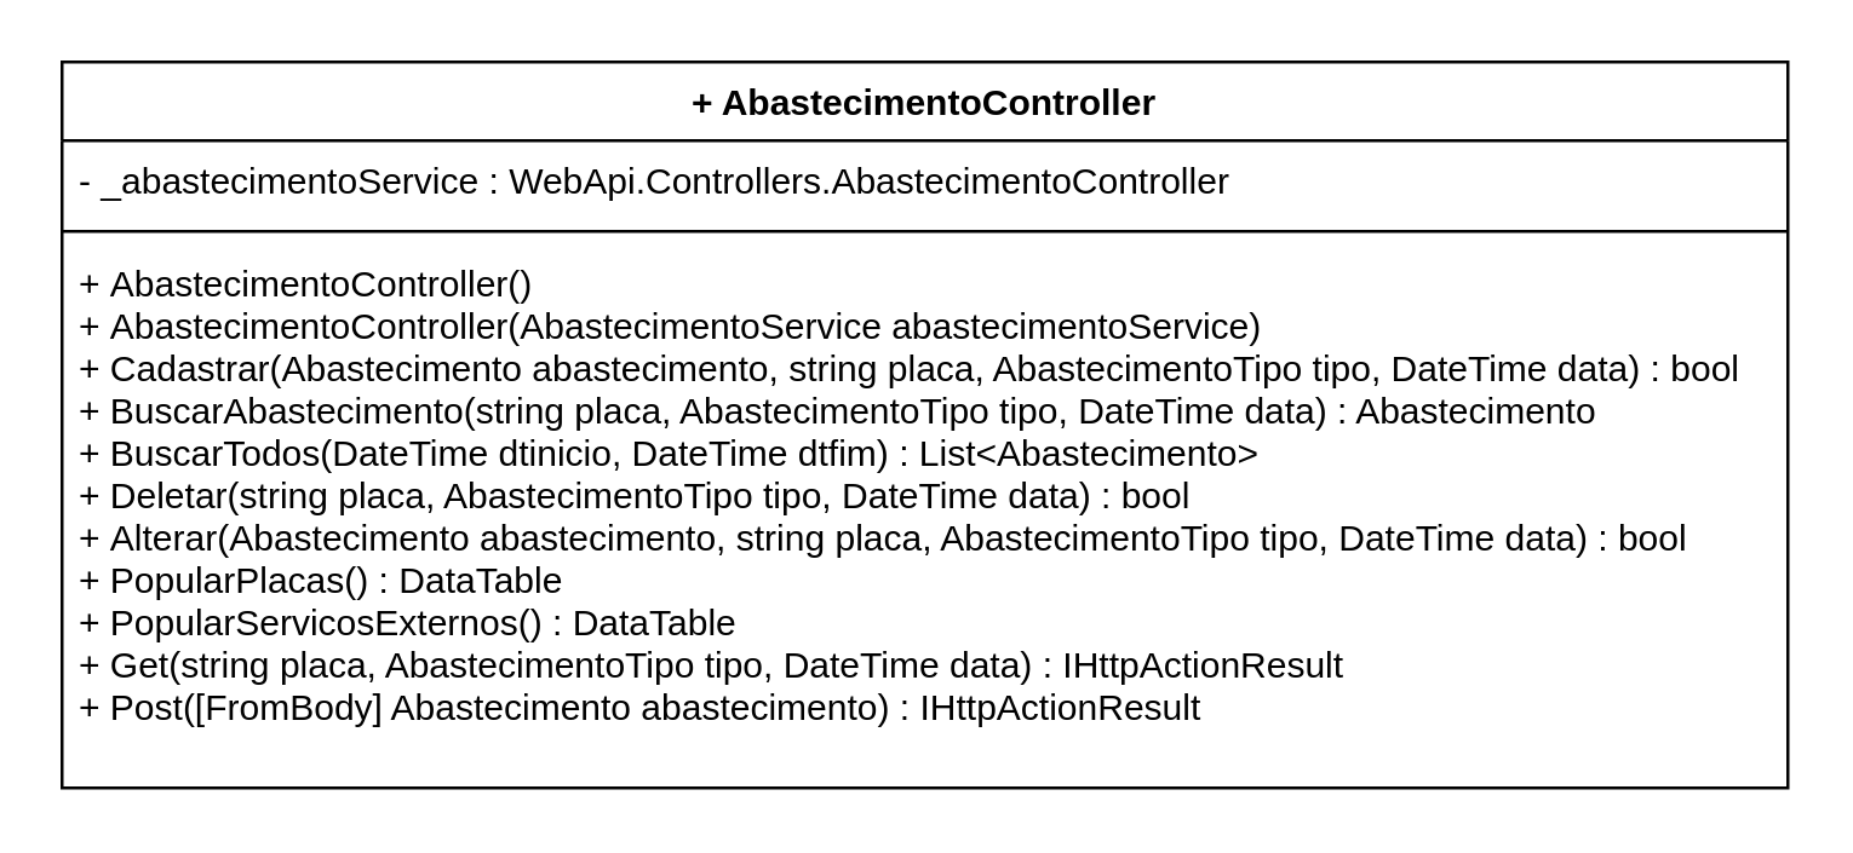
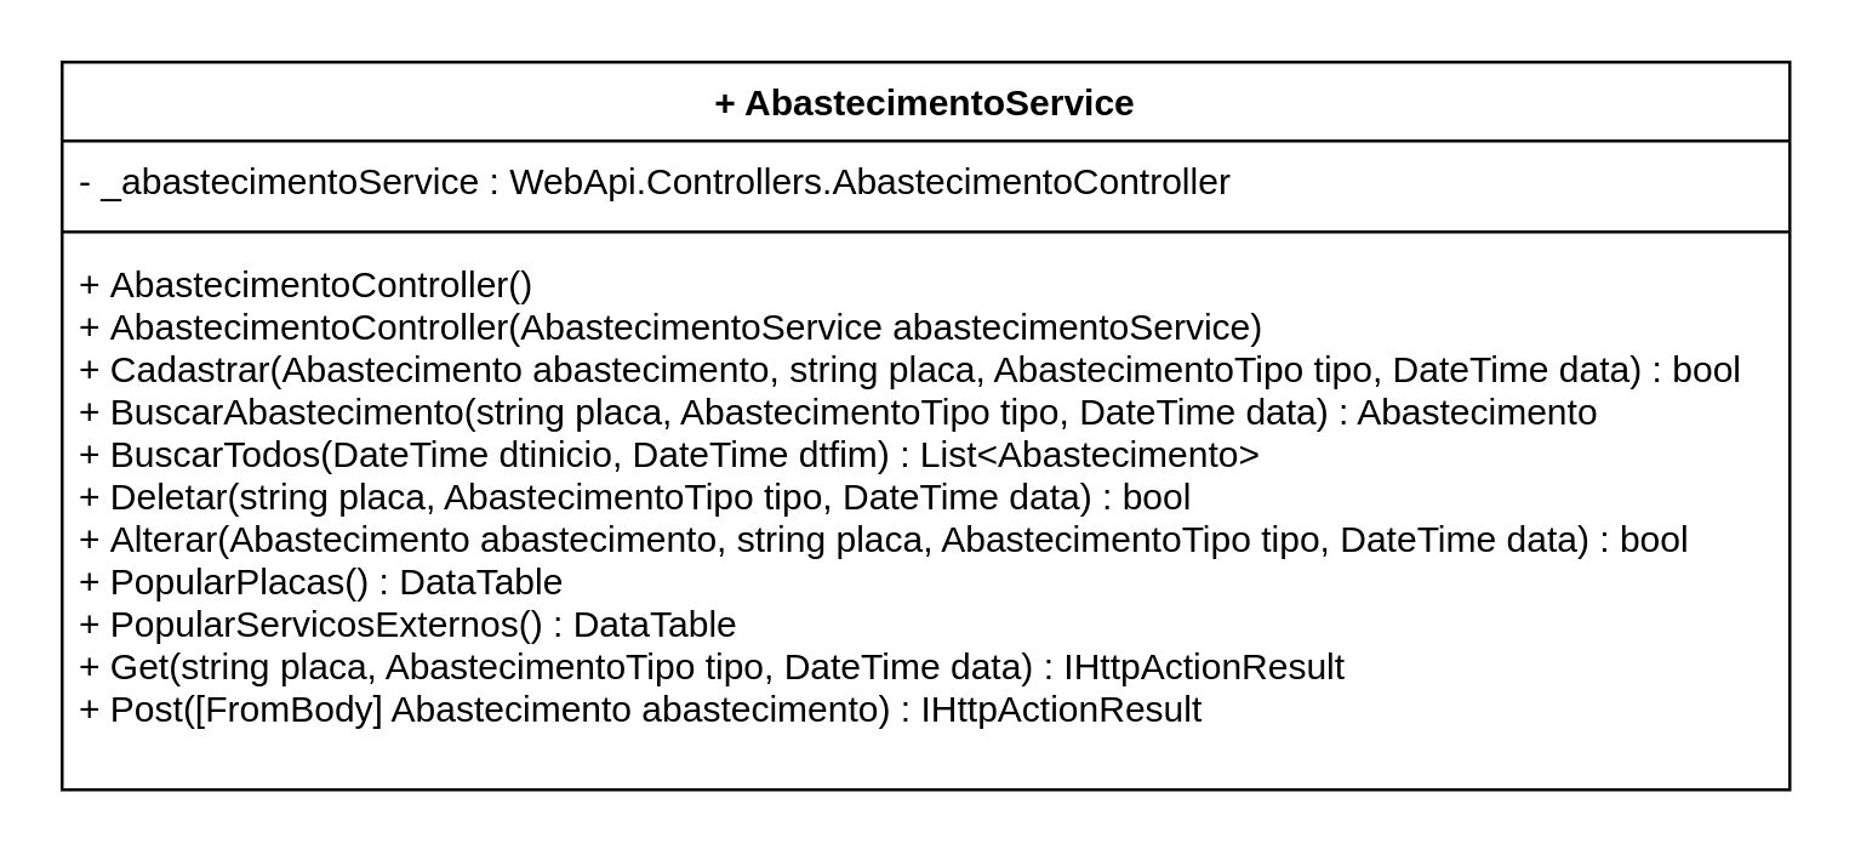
- <mxCell id="2" value="+ AbastecimentoController" parent="1" style="swimlane;fontStyle=1;align=center;verticalAlign=top;childLayout=stackLayout;horizontal=1;startSize=26;horizontalStack=0;resizeParent=1;resizeParentMax=0;resizeLast=0;collapsible=1;marginBottom=0;" vertex="1"><mxGeometry as="geometry" y="20" x="20" height="240" width="570" /></mxCell>
+ <mxCell id="2" value="+ AbastecimentoService" parent="1" style="swimlane;fontStyle=1;align=center;verticalAlign=top;childLayout=stackLayout;horizontal=1;startSize=26;horizontalStack=0;resizeParent=1;resizeParentMax=0;resizeLast=0;collapsible=1;marginBottom=0;" vertex="1"><mxGeometry as="geometry" y="20" x="20" height="240" width="570" /></mxCell>
